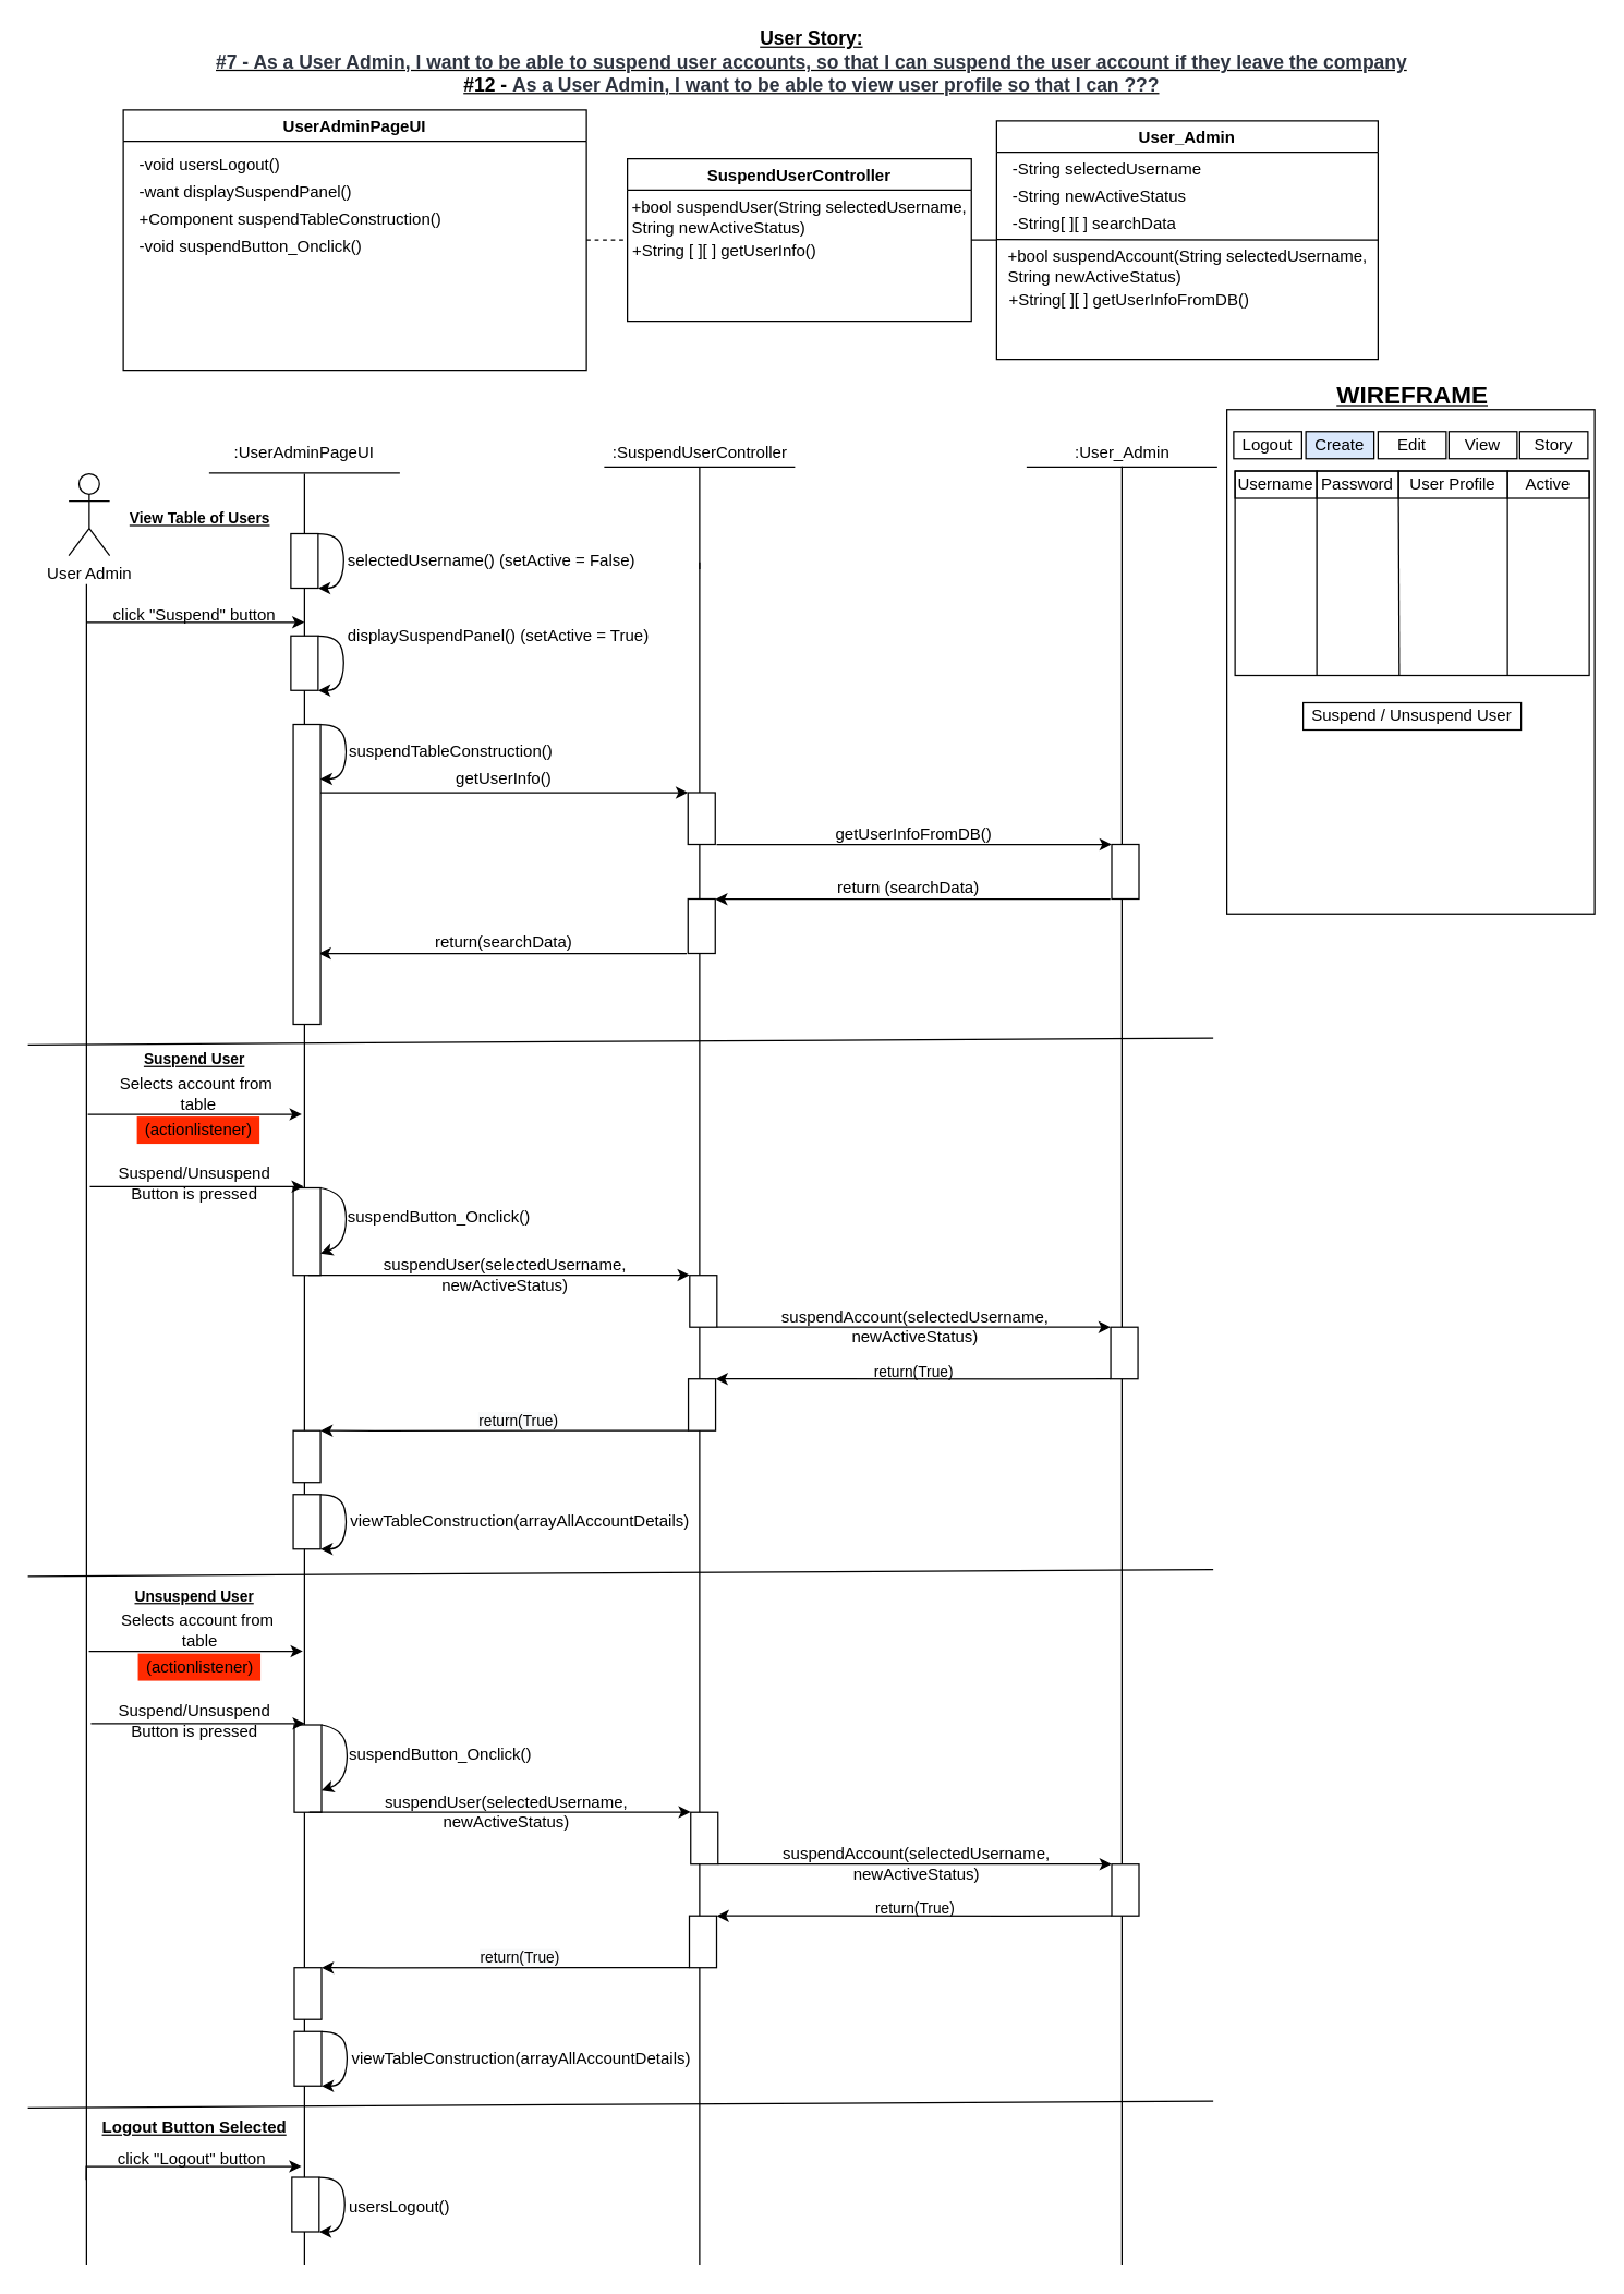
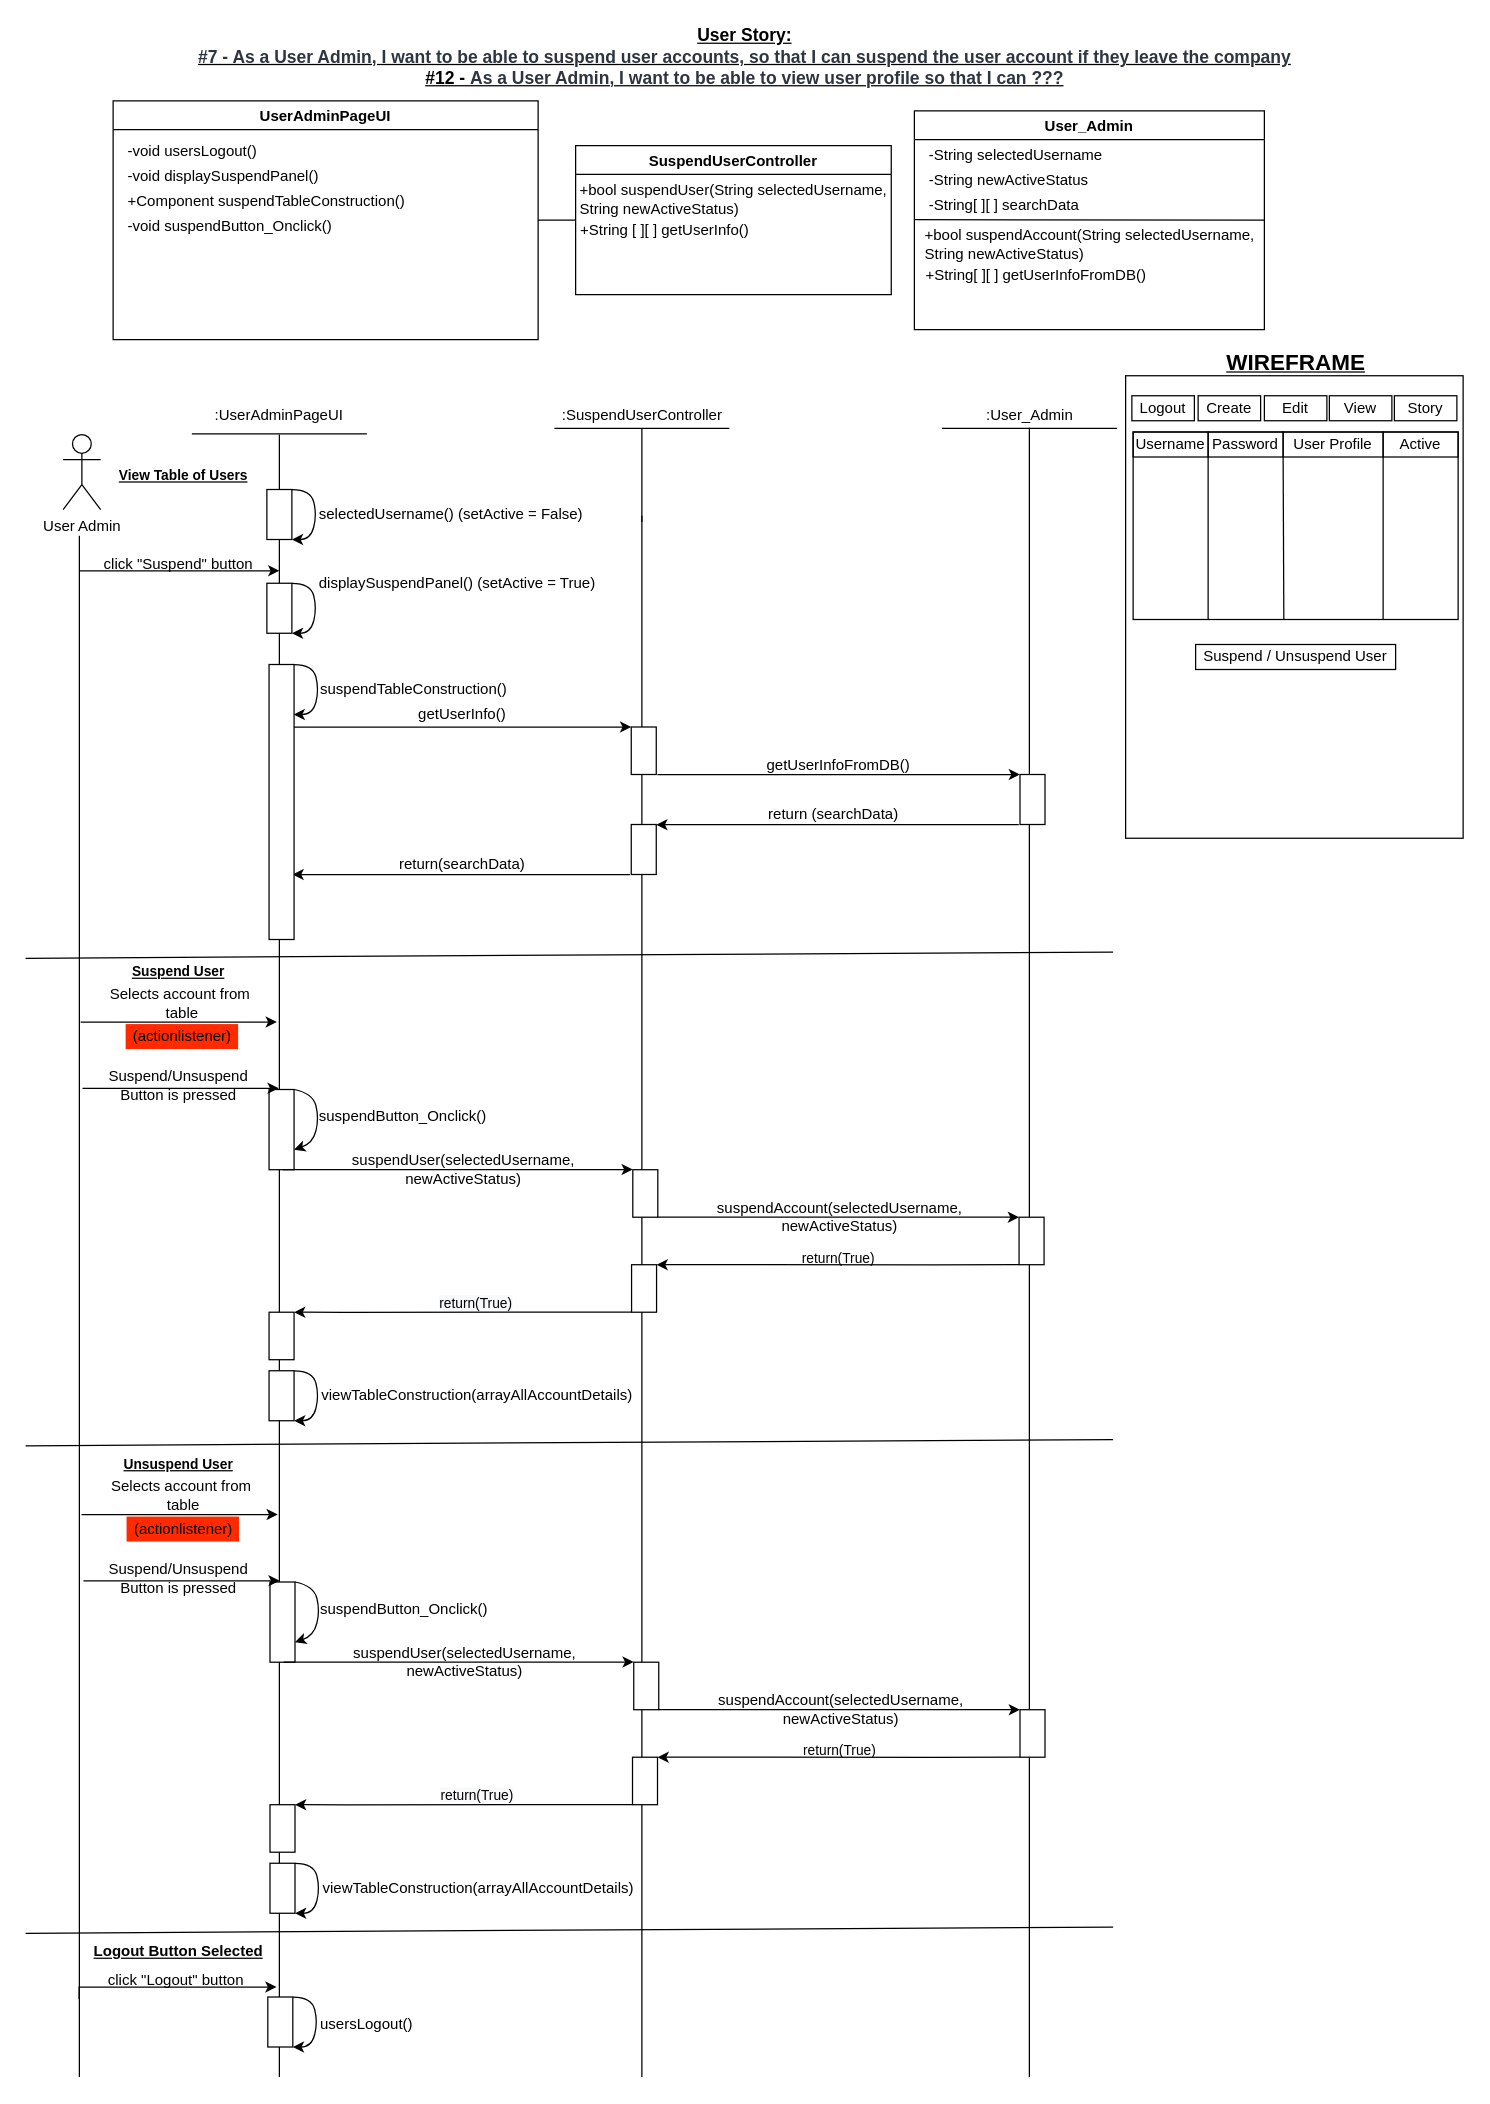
- <mxCell id="6" value="-want displaySuspendPanel()" style="text;html=1;align=left;verticalAlign=middle;resizable=0;points=[];autosize=1;strokeColor=none;fillColor=none;" parent="5" vertex="1"><mxGeometry x="10" y="51" width="170" height="20" as="geometry" /></mxCell>
+ <mxCell id="6" value="-void displaySuspendPanel()" style="text;html=1;align=left;verticalAlign=middle;resizable=0;points=[];autosize=1;strokeColor=none;fillColor=none;" parent="5" vertex="1"><mxGeometry x="10" y="51" width="170" height="20" as="geometry" /></mxCell>
- <mxCell id="20" value="" style="endArrow=none;html=1;rounded=0;exitX=1;exitY=0.5;exitDx=0;exitDy=0;entryX=0;entryY=0.5;entryDx=0;entryDy=0;dashed=1;" parent="1" source="5" target="10" edge="1"><mxGeometry width="50" height="50" relative="1" as="geometry"><mxPoint x="580" y="391" as="sourcePoint" /><mxPoint x="630" y="341" as="targetPoint" /></mxGeometry></mxCell>
+ <mxCell id="20" value="" style="endArrow=none;html=1;rounded=0;exitX=1;exitY=0.5;exitDx=0;exitDy=0;entryX=0;entryY=0.5;entryDx=0;entryDy=0;" parent="1" source="5" target="10" edge="1"><mxGeometry width="50" height="50" relative="1" as="geometry"><mxPoint x="580" y="391" as="sourcePoint" /><mxPoint x="630" y="341" as="targetPoint" /></mxGeometry></mxCell>
- <mxCell id="21" value="" style="endArrow=none;html=1;rounded=0;entryX=0;entryY=0.5;entryDx=0;entryDy=0;exitX=1;exitY=0.5;exitDx=0;exitDy=0;" parent="1" source="10" target="13" edge="1"><mxGeometry width="50" height="50" relative="1" as="geometry"><mxPoint x="580" y="211" as="sourcePoint" /><mxPoint x="580" y="241" as="targetPoint" /></mxGeometry></mxCell>
- <mxCell id="32" value="Create" style="rounded=0;whiteSpace=wrap;html=1;fillColor=#dae8fc;" parent="1" vertex="1"><mxGeometry x="958" y="316" width="50" height="20" as="geometry" /></mxCell>
+ <mxCell id="32" value="Create" style="rounded=0;whiteSpace=wrap;html=1;" parent="1" vertex="1"><mxGeometry x="958" y="316" width="50" height="20" as="geometry" /></mxCell>
